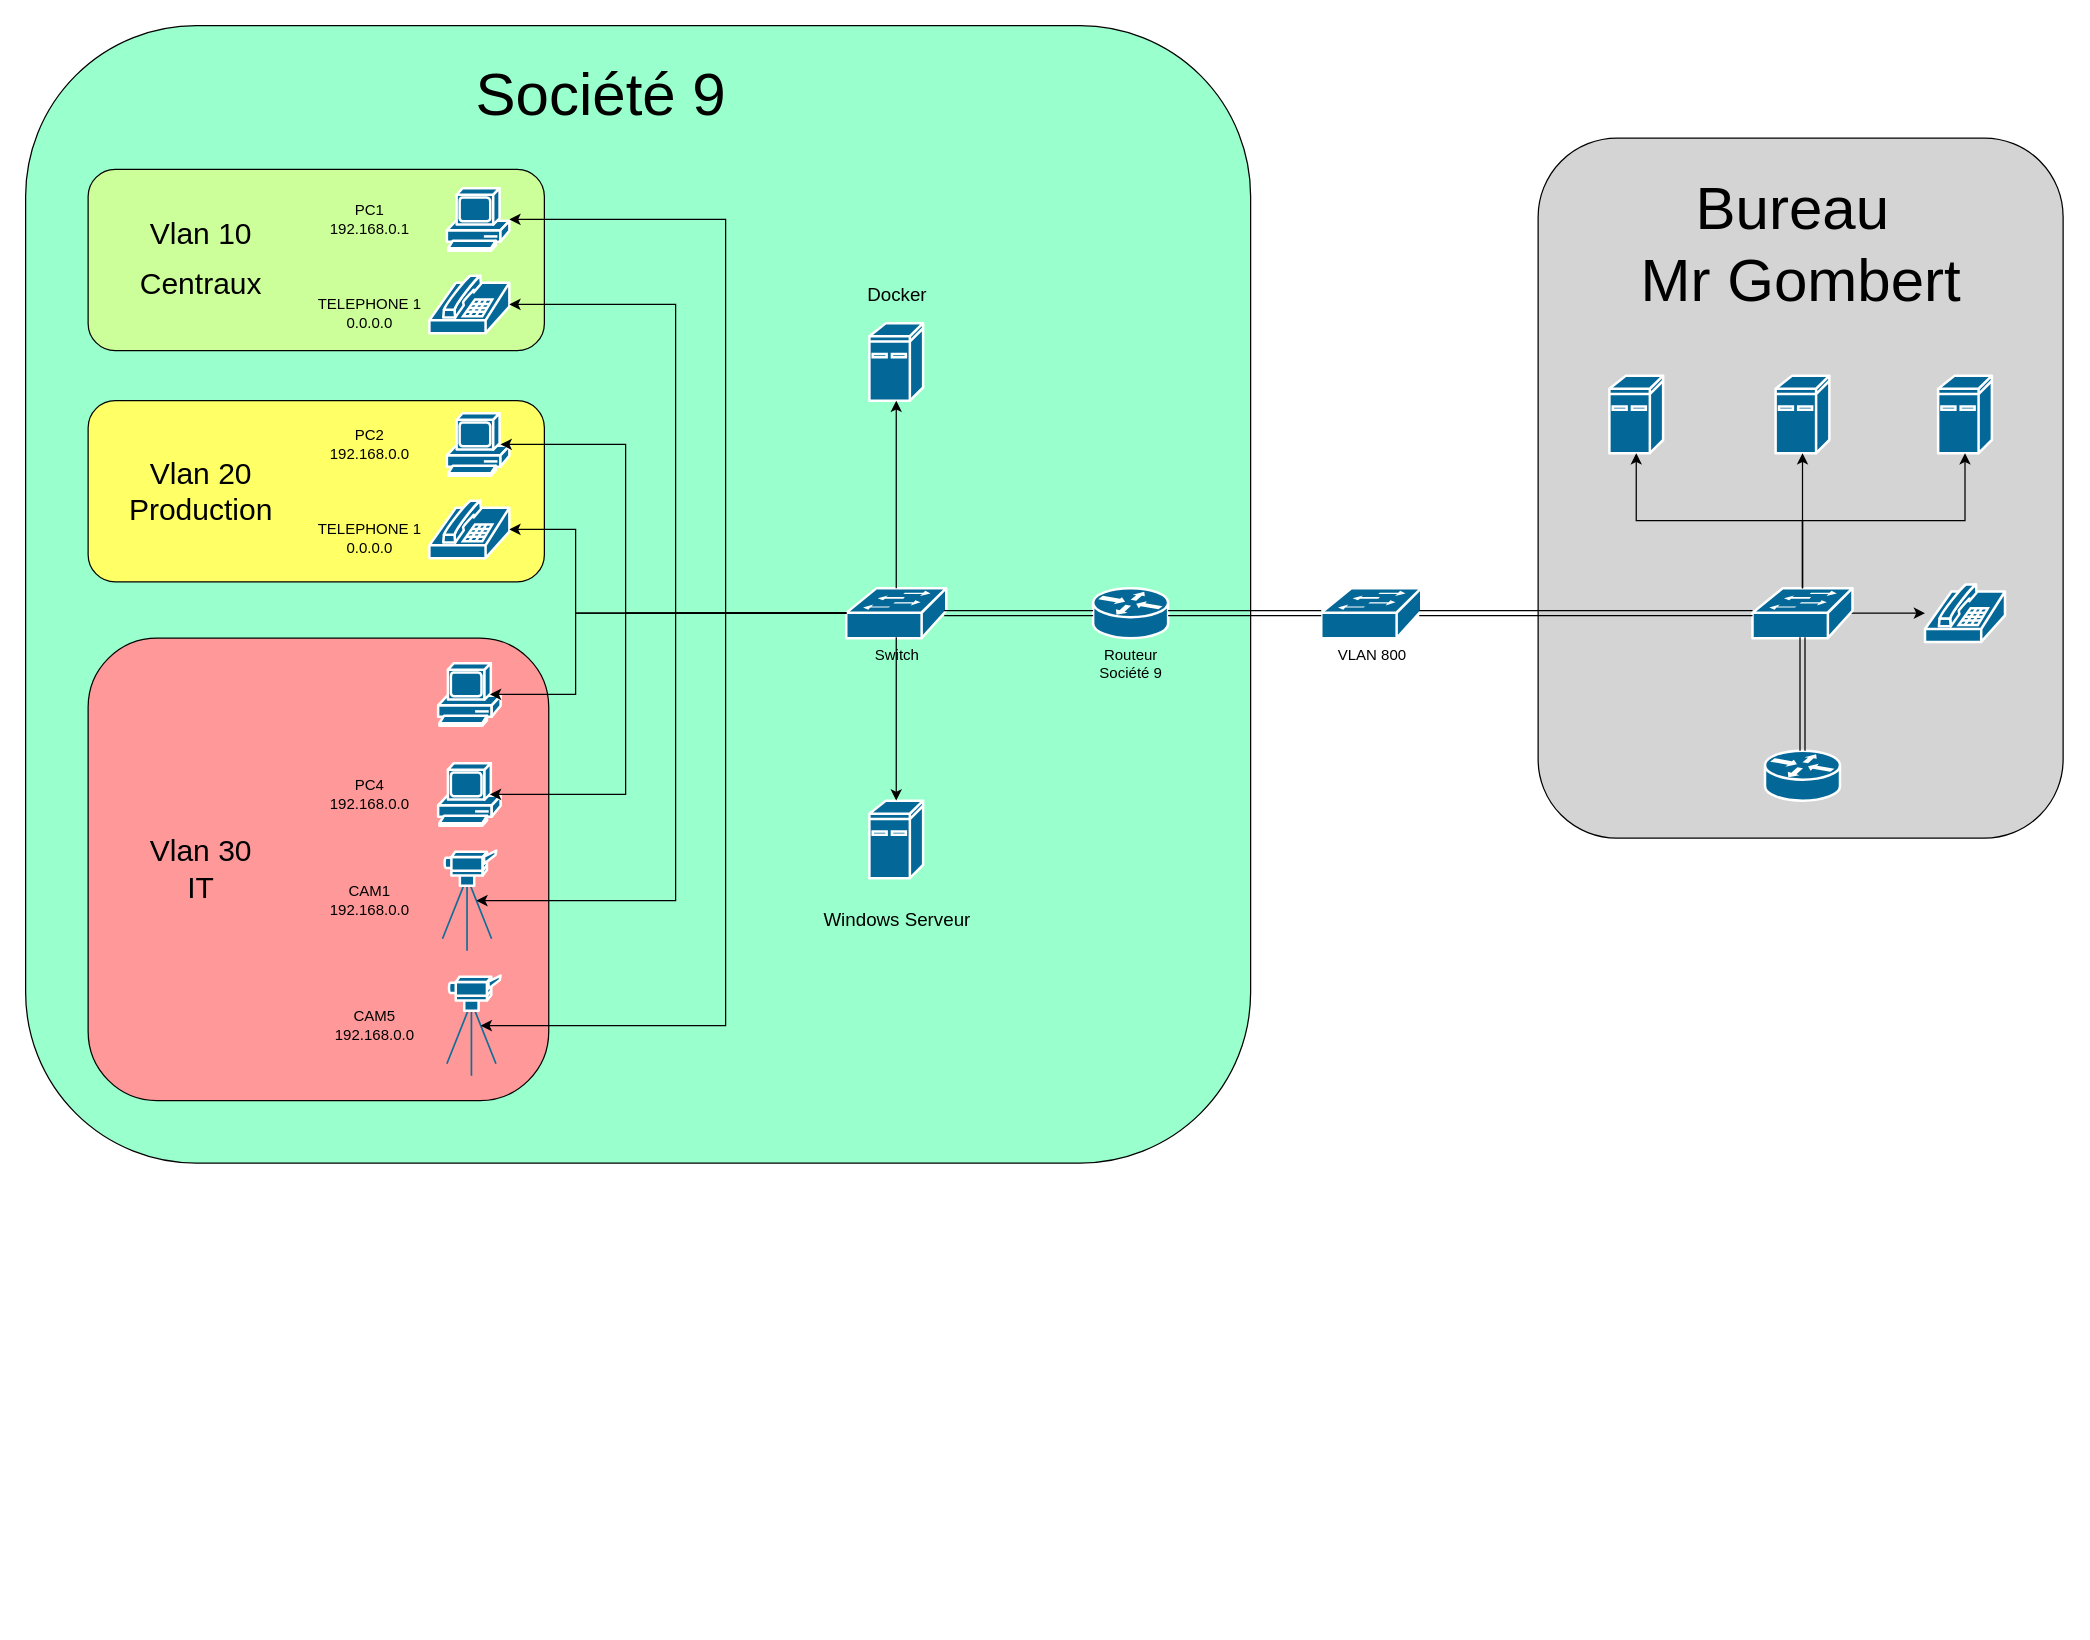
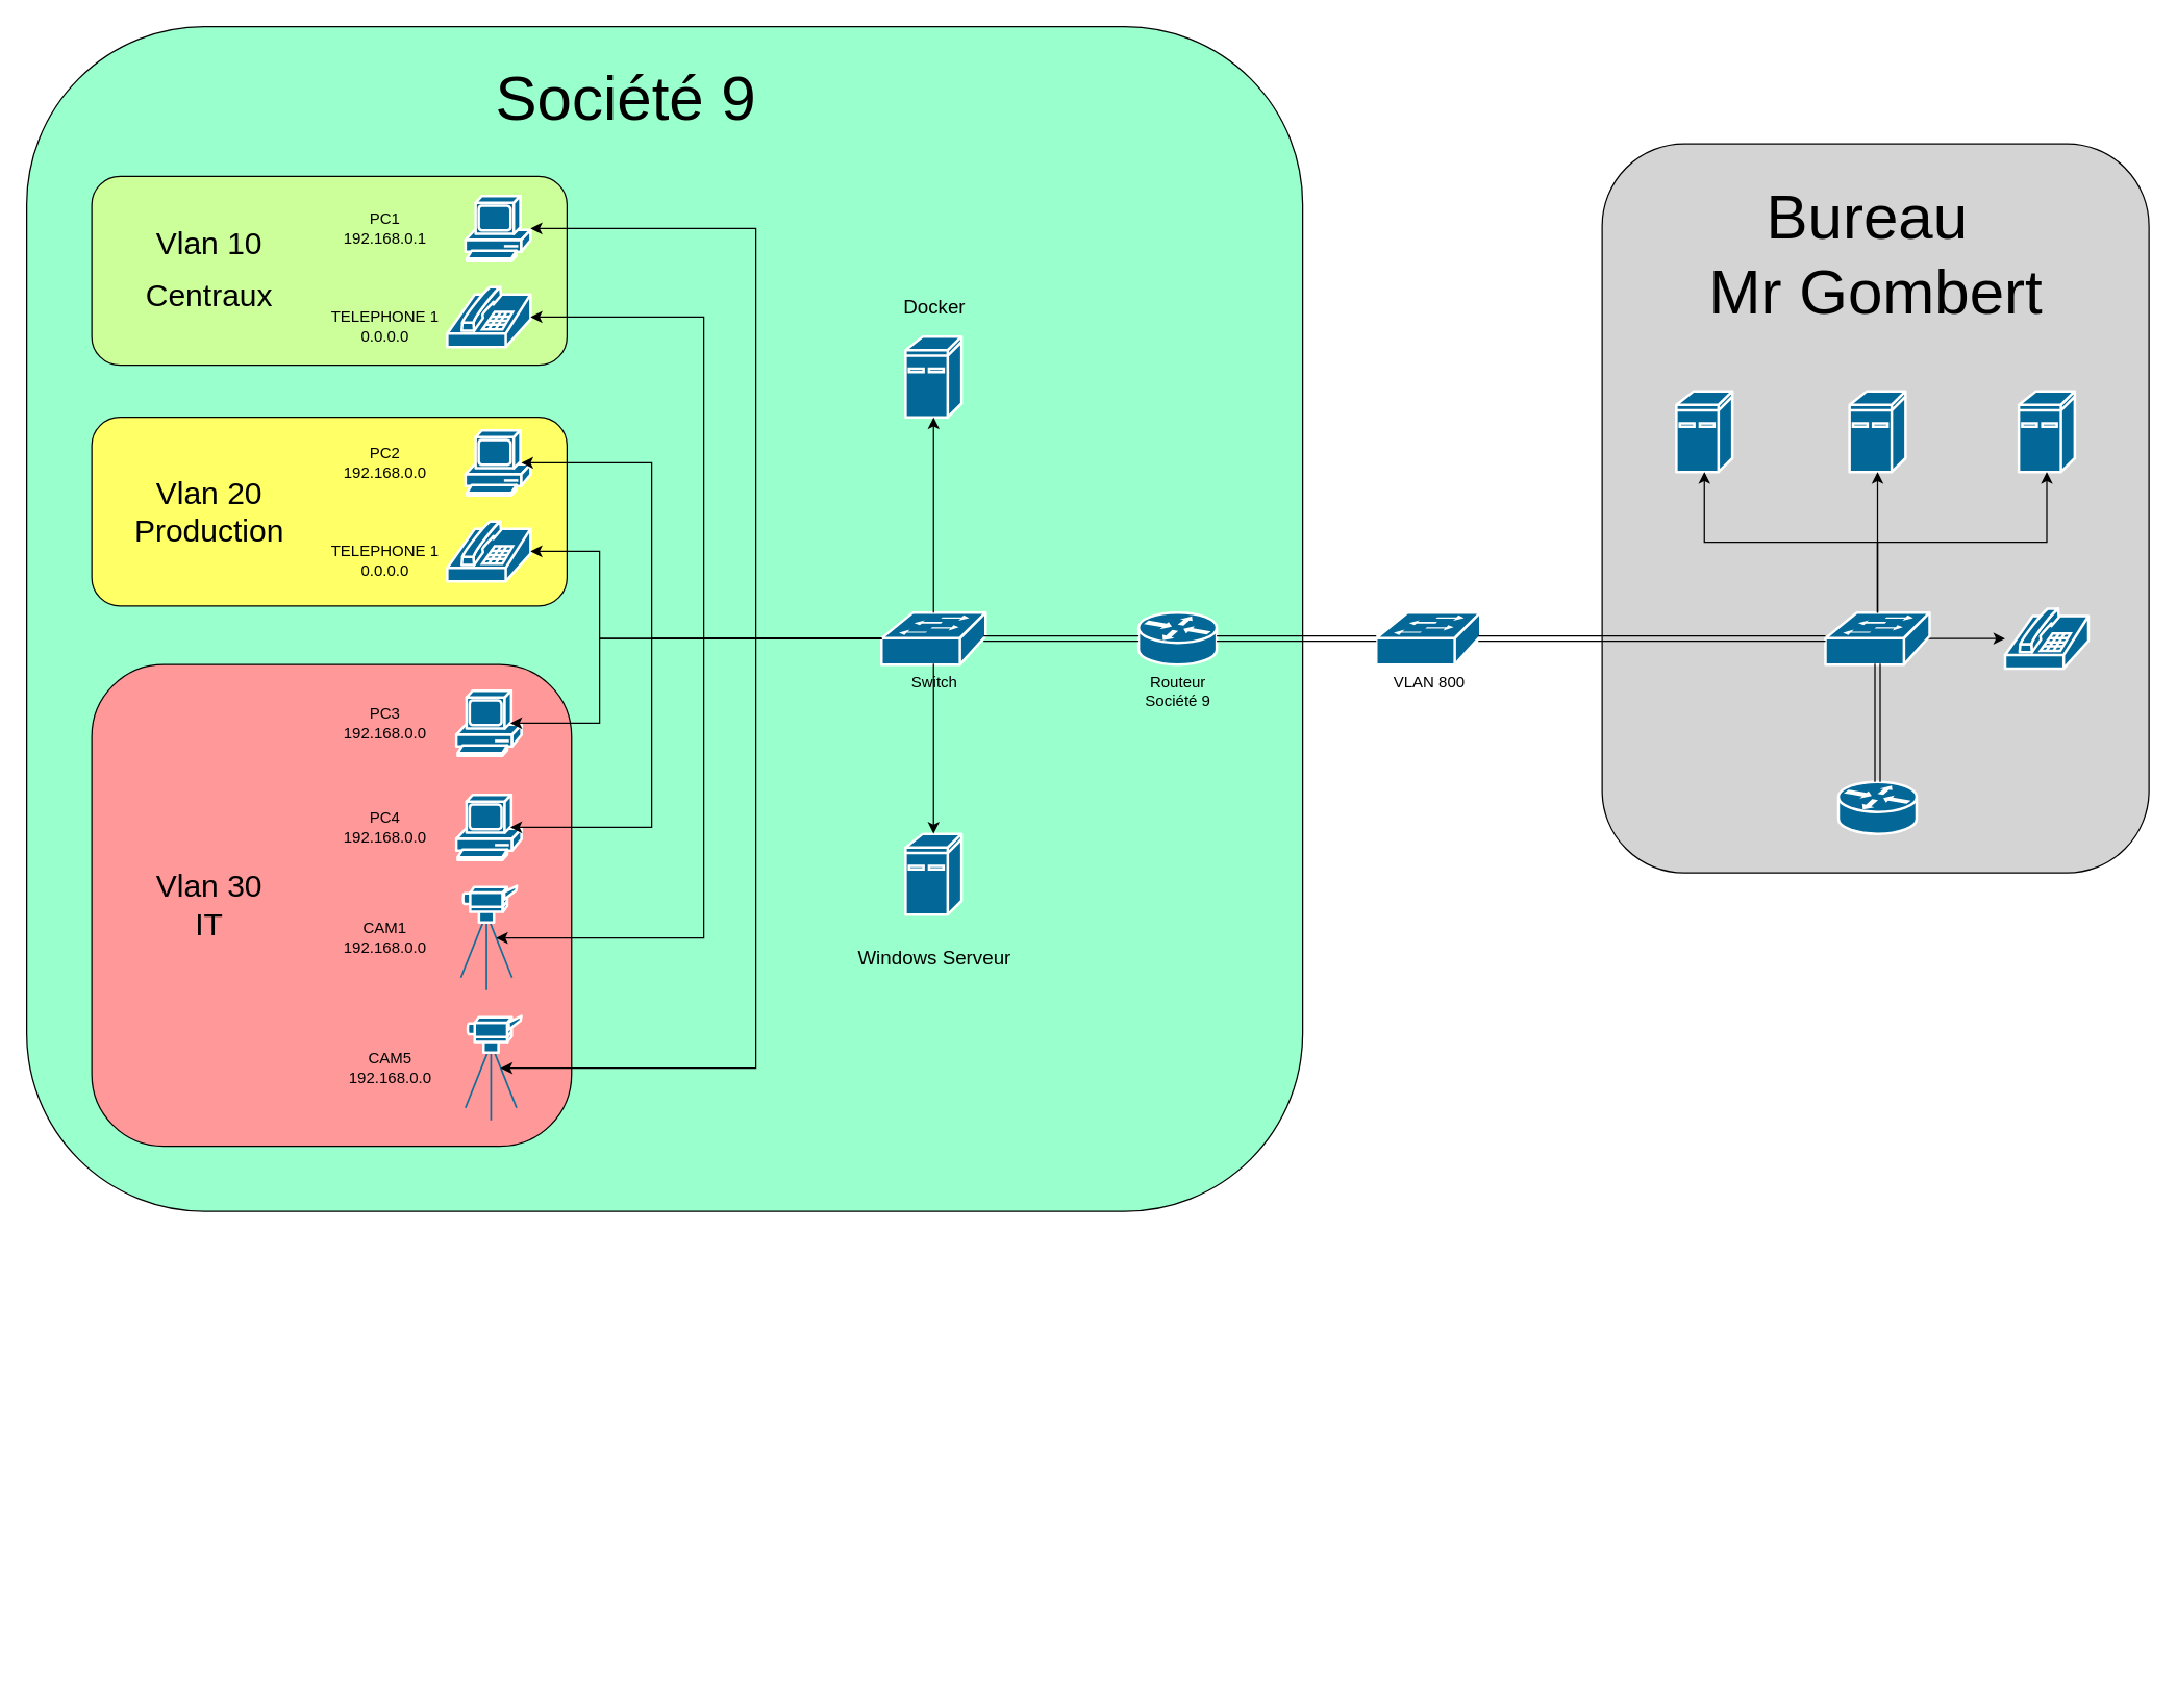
+ <mxCell id="30" value="&lt;div&gt;PC3&lt;/div&gt;&lt;div&gt;192.168.0.0&lt;br&gt;&lt;/div&gt;" style="text;html=1;align=center;verticalAlign=middle;resizable=0;points=[];autosize=1;strokeColor=none;fillColor=none;" vertex="1" parent="1"><mxGeometry x="250" y="535" width="90" height="40" as="geometry" /></mxCell>
